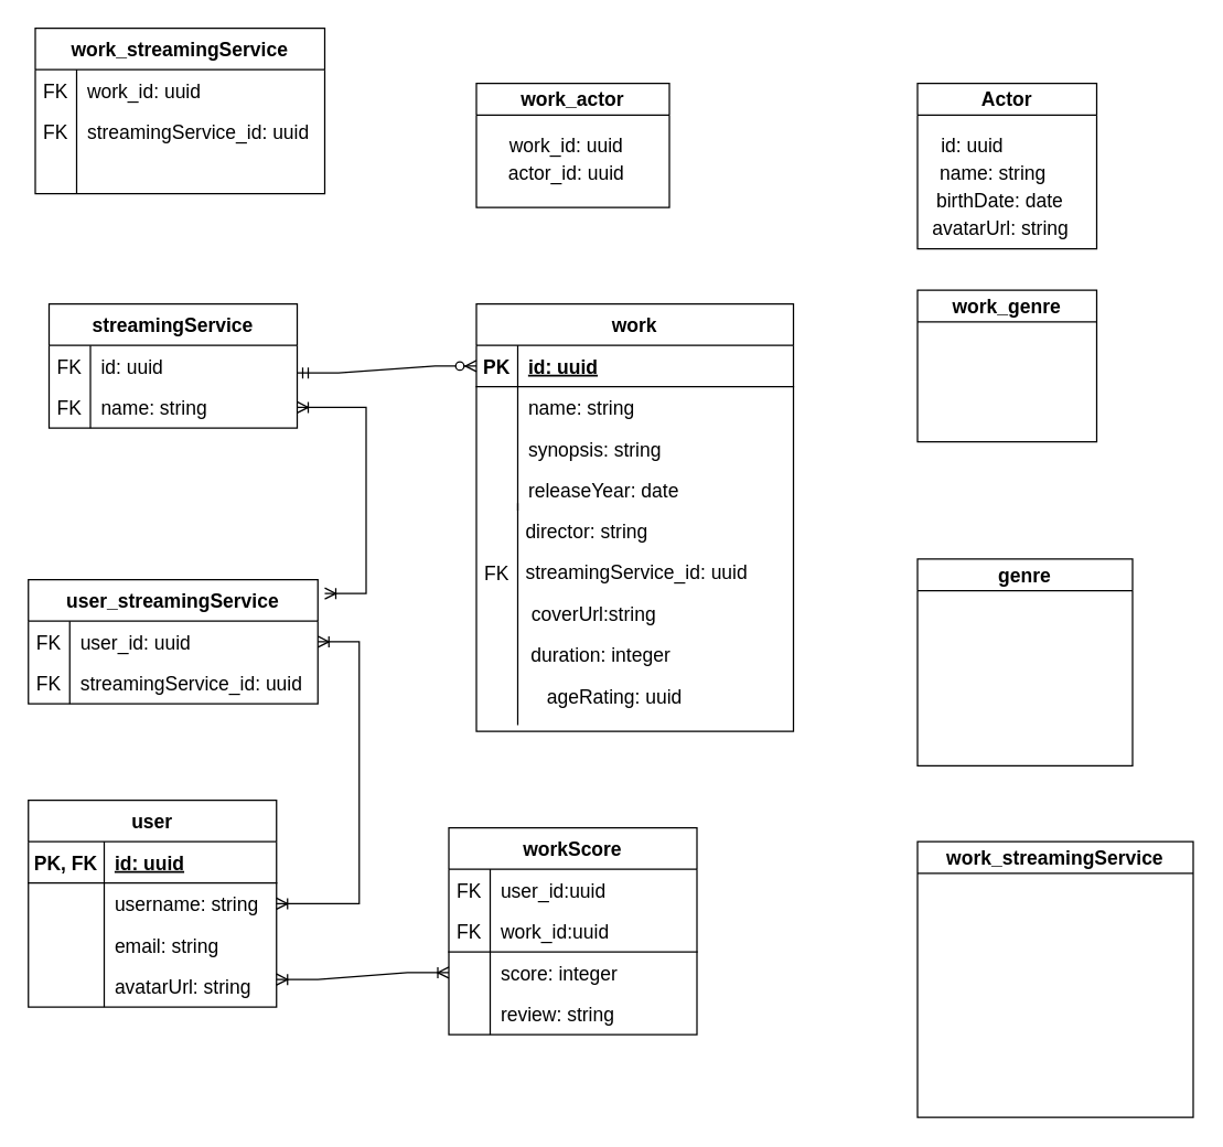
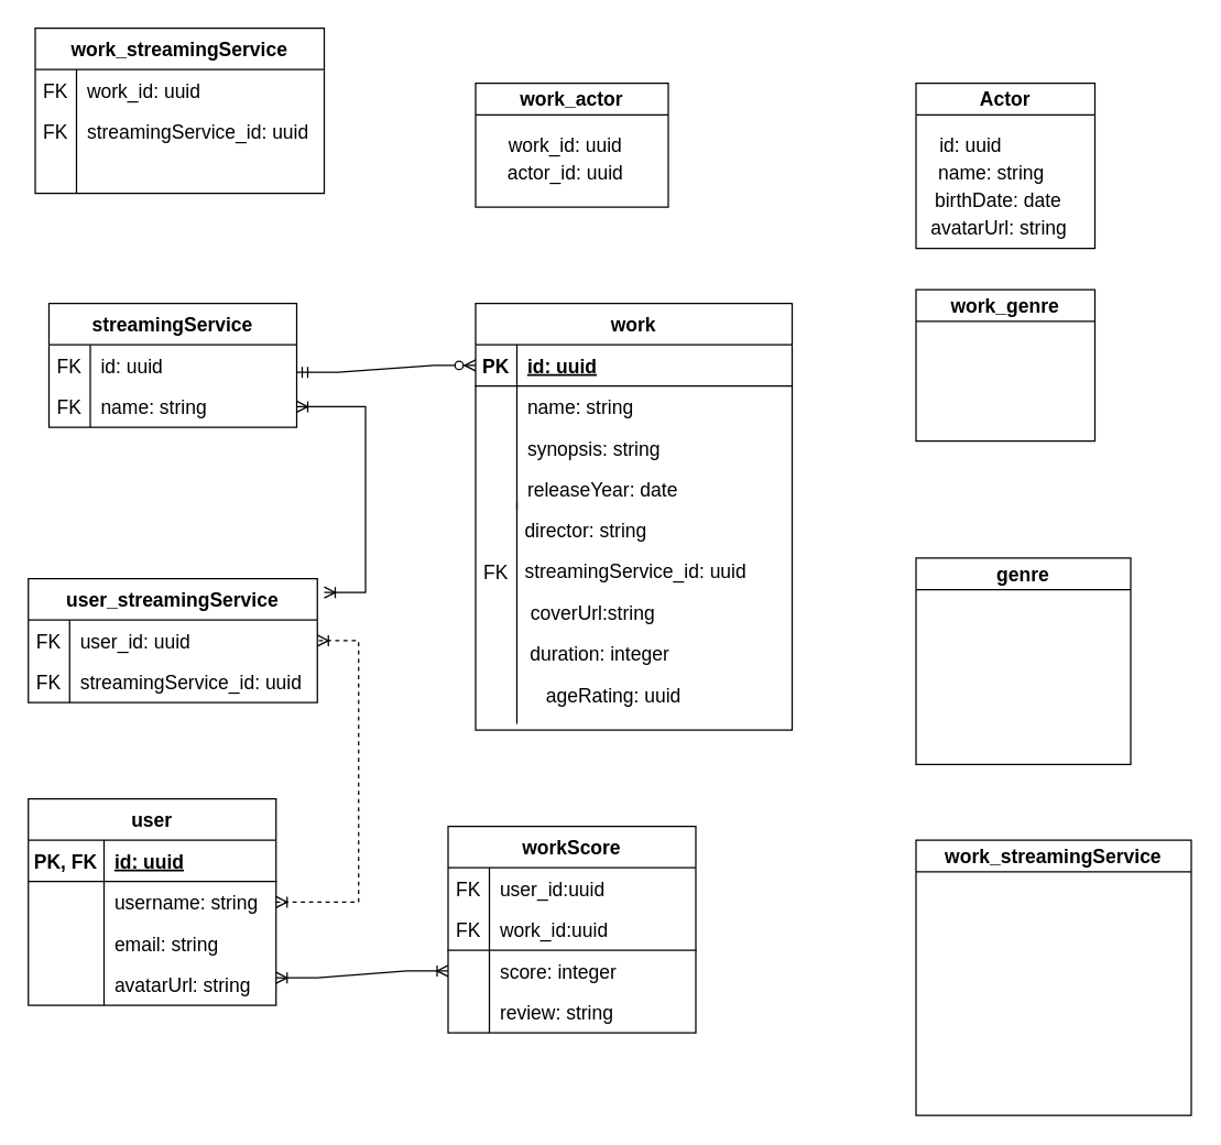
- <mxCell id="63" value="" style="edgeStyle=entityRelationEdgeStyle;fontSize=12;html=1;endArrow=ERoneToMany;startArrow=ERoneToMany;rounded=0;" edge="1" parent="1" source="50" target="41"><mxGeometry width="100" height="100" relative="1" as="geometry"><mxPoint x="185" y="570" as="sourcePoint" /><mxPoint x="285" y="470" as="targetPoint" /></mxGeometry></mxCell>
+ <mxCell id="63" value="" style="edgeStyle=entityRelationEdgeStyle;fontSize=12;html=1;endArrow=ERoneToMany;startArrow=ERoneToMany;rounded=0;dashed=1;" edge="1" parent="1" source="50" target="41"><mxGeometry width="100" height="100" relative="1" as="geometry"><mxPoint x="185" y="570" as="sourcePoint" /><mxPoint x="285" y="470" as="targetPoint" /></mxGeometry></mxCell>
